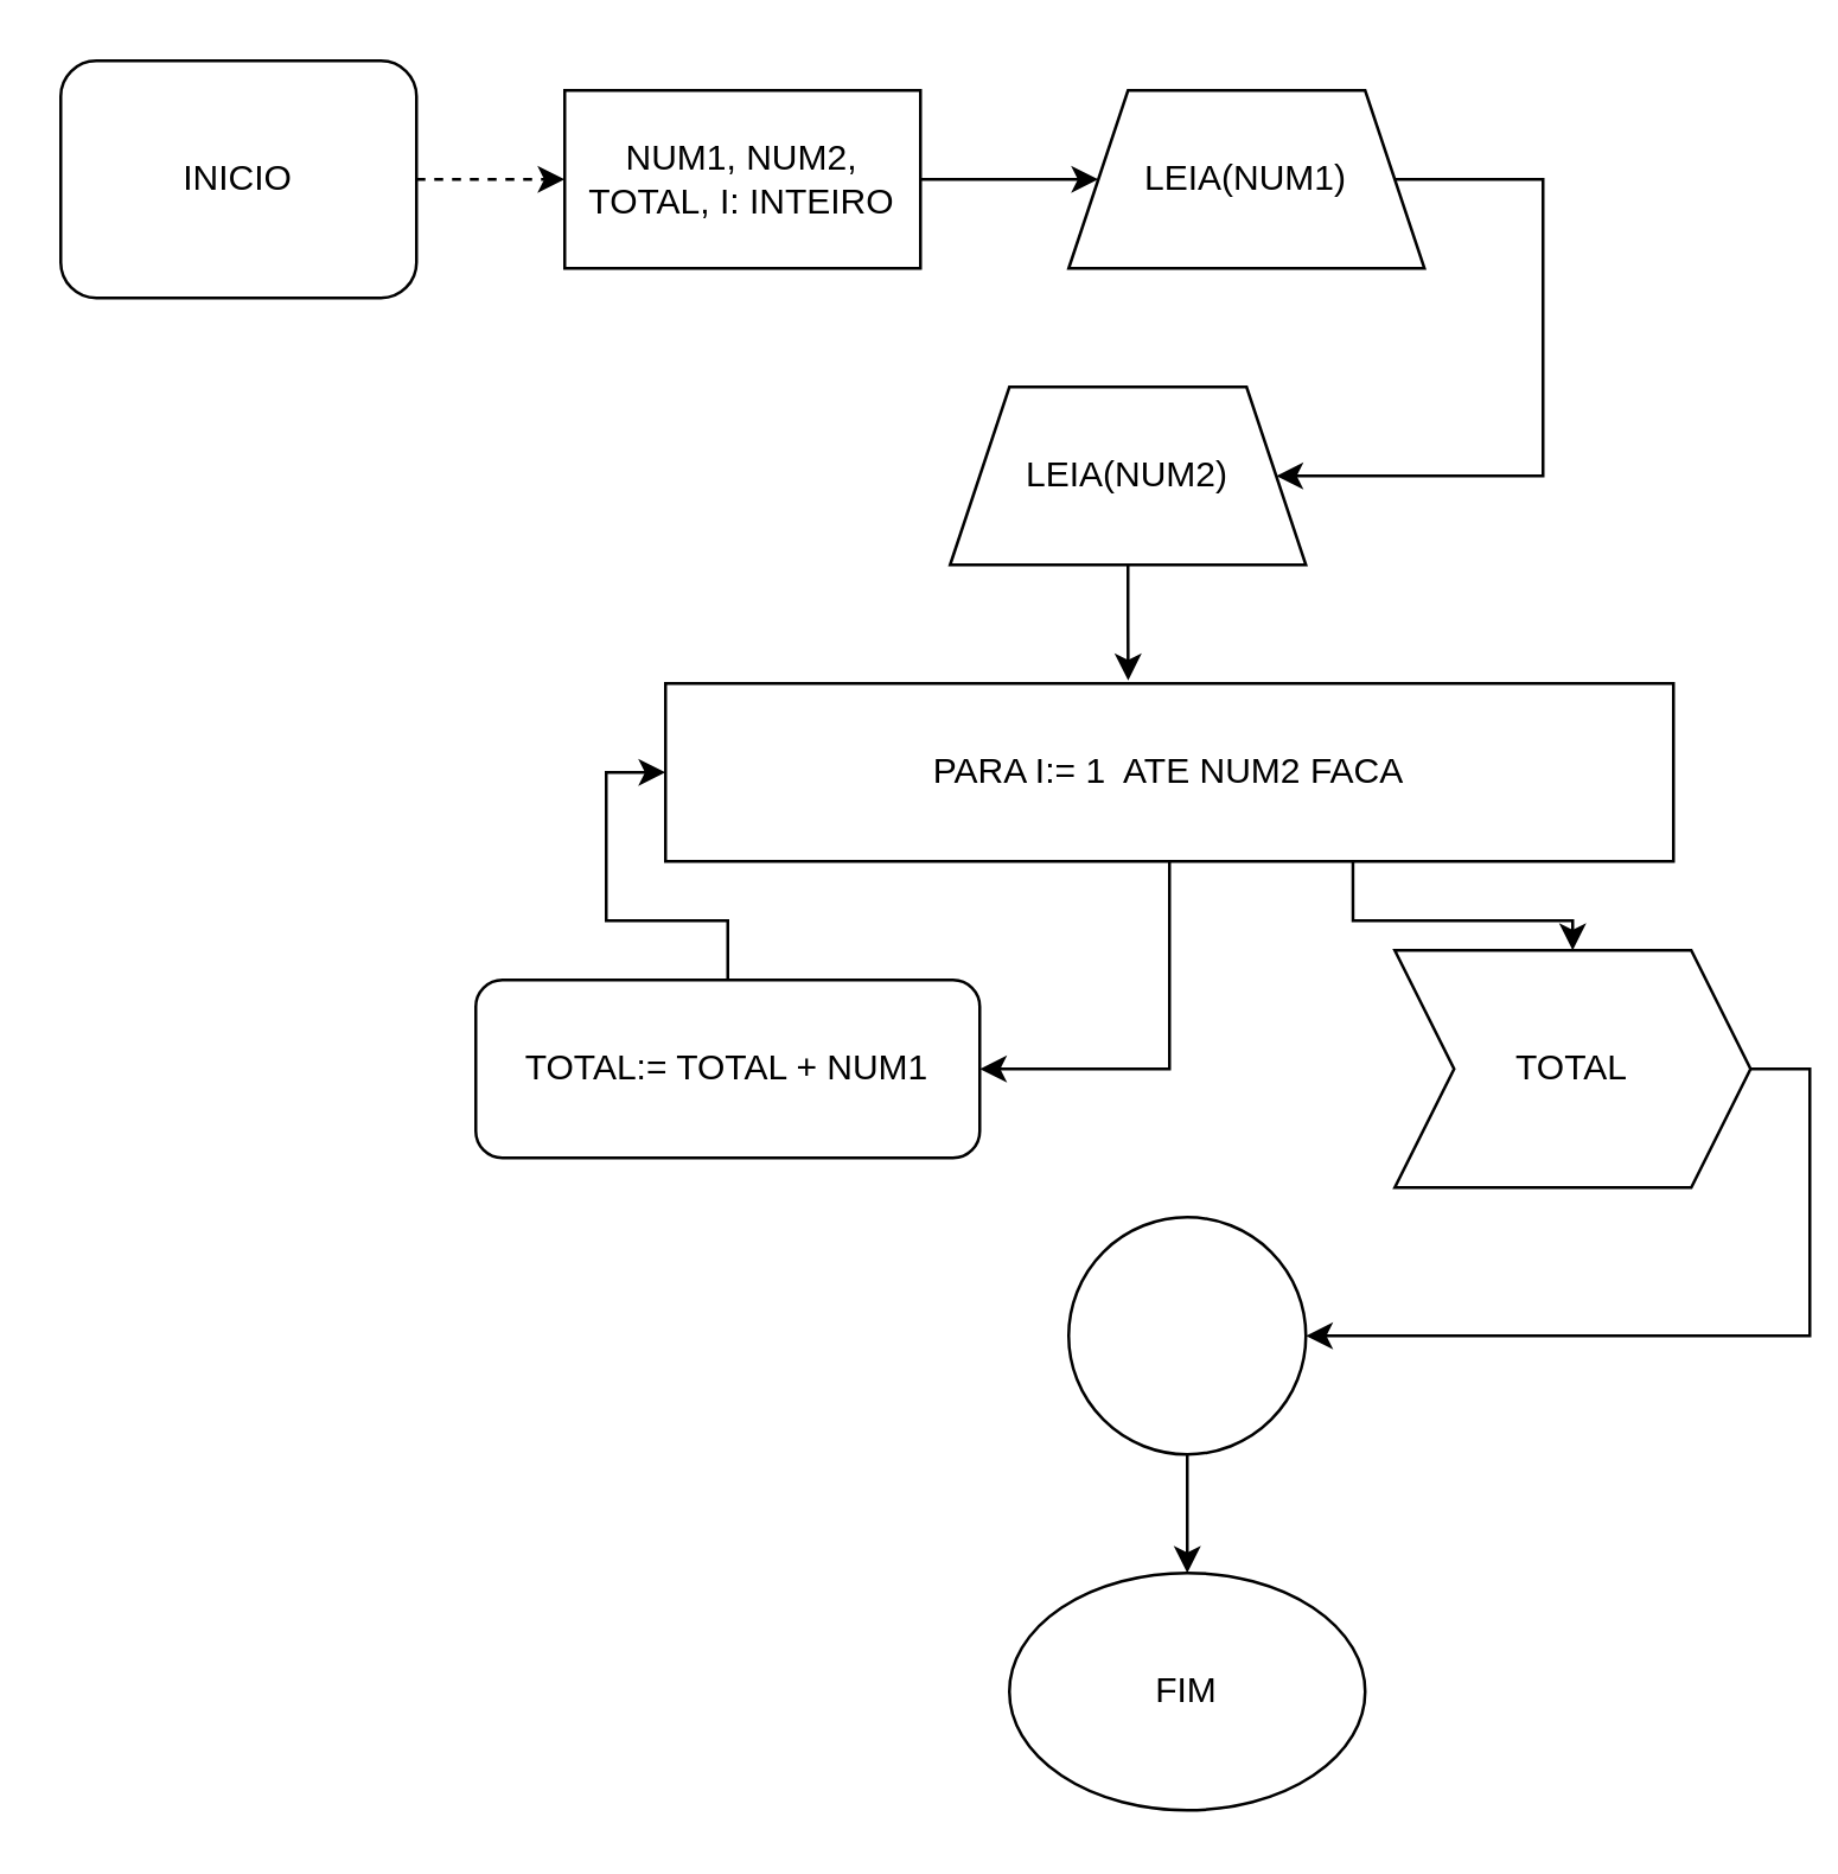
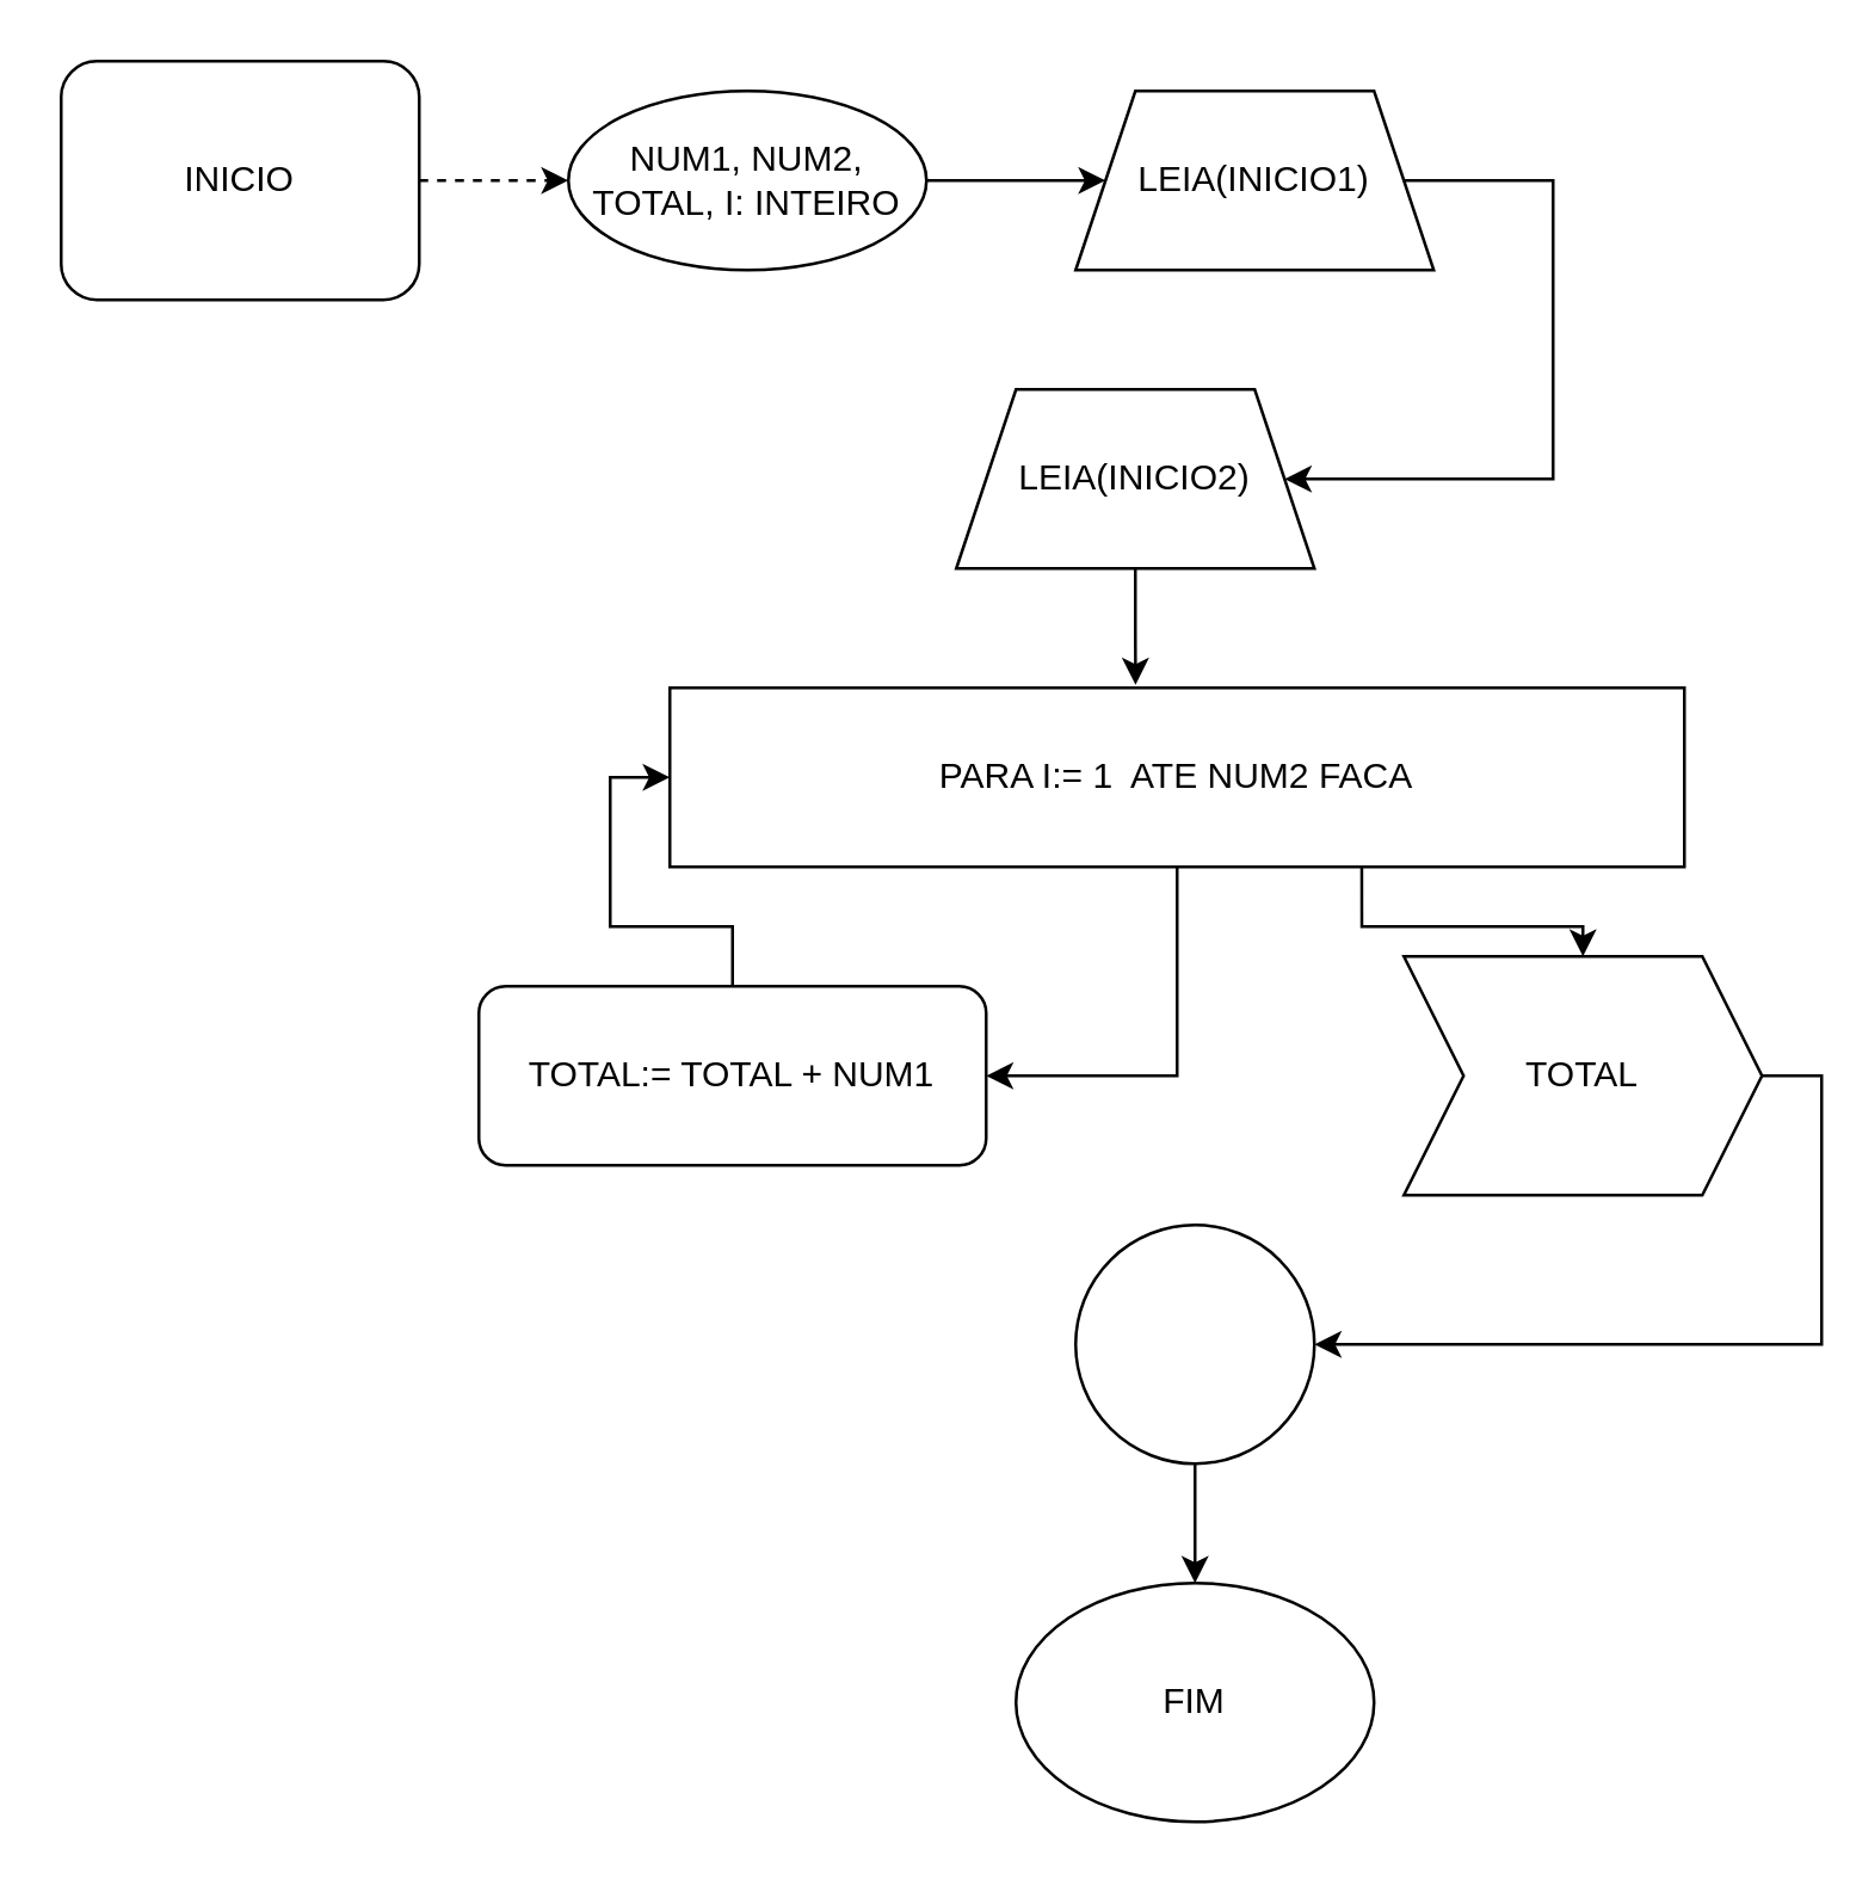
- <mxCell id="5" value="NUM1, NUM2, TOTAL, I: INTEIRO" style="rounded=0;whiteSpace=wrap;html=1;" vertex="1" parent="1"><mxGeometry x="190" y="30" width="120" height="60" as="geometry" /></mxCell>
+ <mxCell id="5" value="NUM1, NUM2, TOTAL, I: INTEIRO" style="ellipse;whiteSpace=wrap;html=1;" vertex="1" parent="1"><mxGeometry x="190" y="30" width="120" height="60" as="geometry" /></mxCell>
- <mxCell id="7" value="LEIA(NUM1)" style="shape=trapezoid;perimeter=trapezoidPerimeter;whiteSpace=wrap;html=1;fixedSize=1;" vertex="1" parent="1"><mxGeometry x="360" y="30" width="120" height="60" as="geometry" /></mxCell>
+ <mxCell id="7" value="LEIA(INICIO1)" style="shape=trapezoid;perimeter=trapezoidPerimeter;whiteSpace=wrap;html=1;fixedSize=1;" vertex="1" parent="1"><mxGeometry x="360" y="30" width="120" height="60" as="geometry" /></mxCell>
- <mxCell id="9" value="LEIA(NUM2)" style="shape=trapezoid;perimeter=trapezoidPerimeter;whiteSpace=wrap;html=1;fixedSize=1;" vertex="1" parent="1"><mxGeometry x="320" y="130" width="120" height="60" as="geometry" /></mxCell>
+ <mxCell id="9" value="LEIA(INICIO2)" style="shape=trapezoid;perimeter=trapezoidPerimeter;whiteSpace=wrap;html=1;fixedSize=1;" vertex="1" parent="1"><mxGeometry x="320" y="130" width="120" height="60" as="geometry" /></mxCell>
